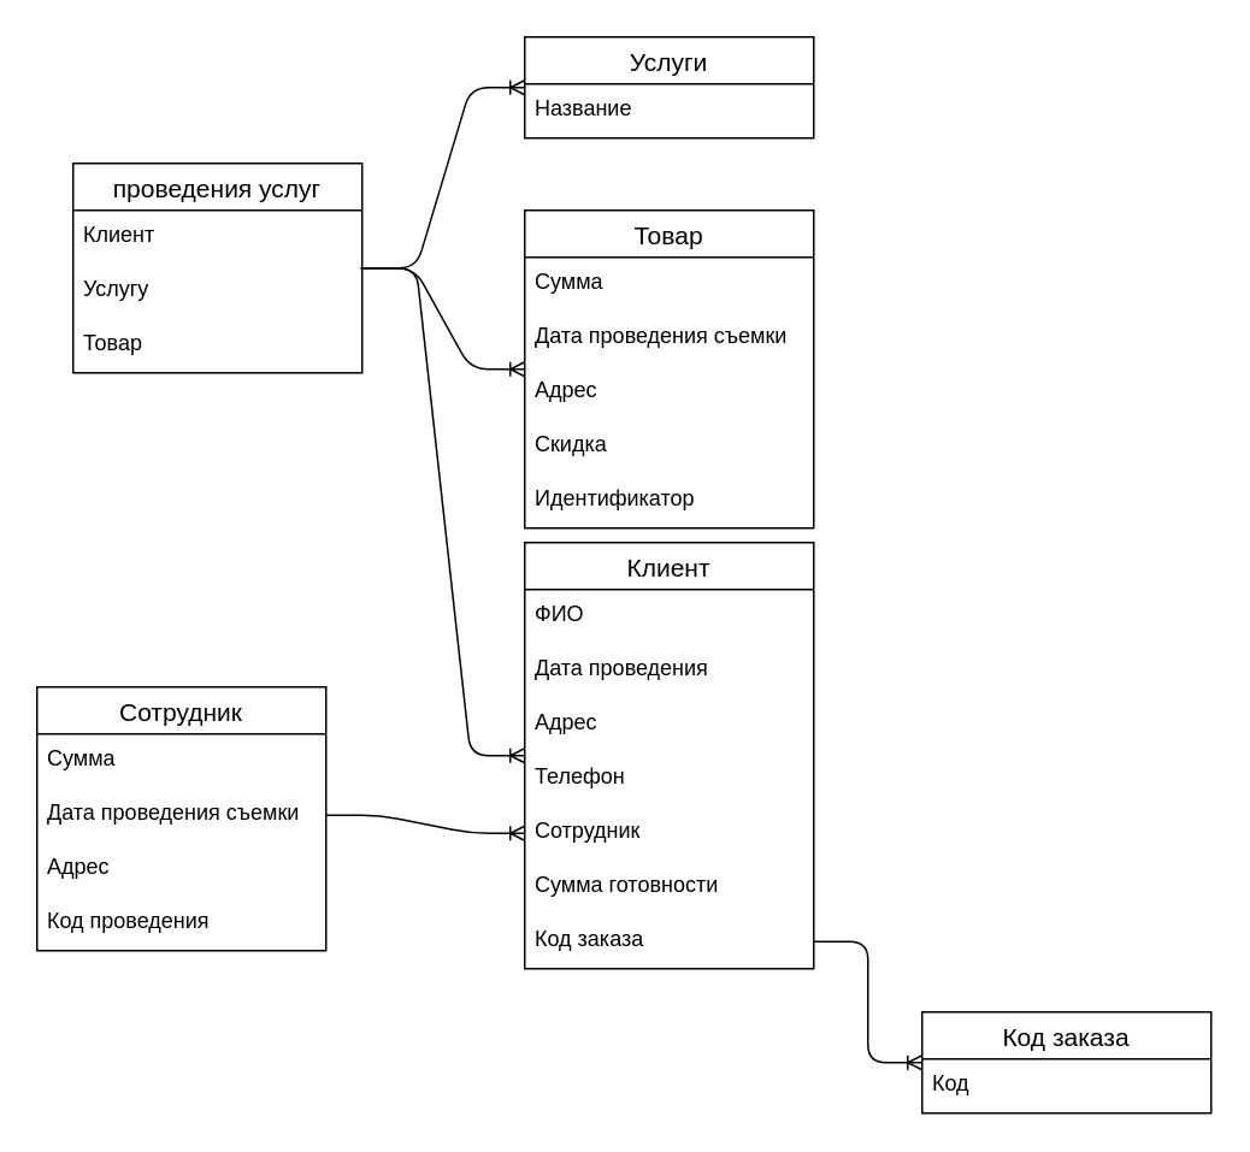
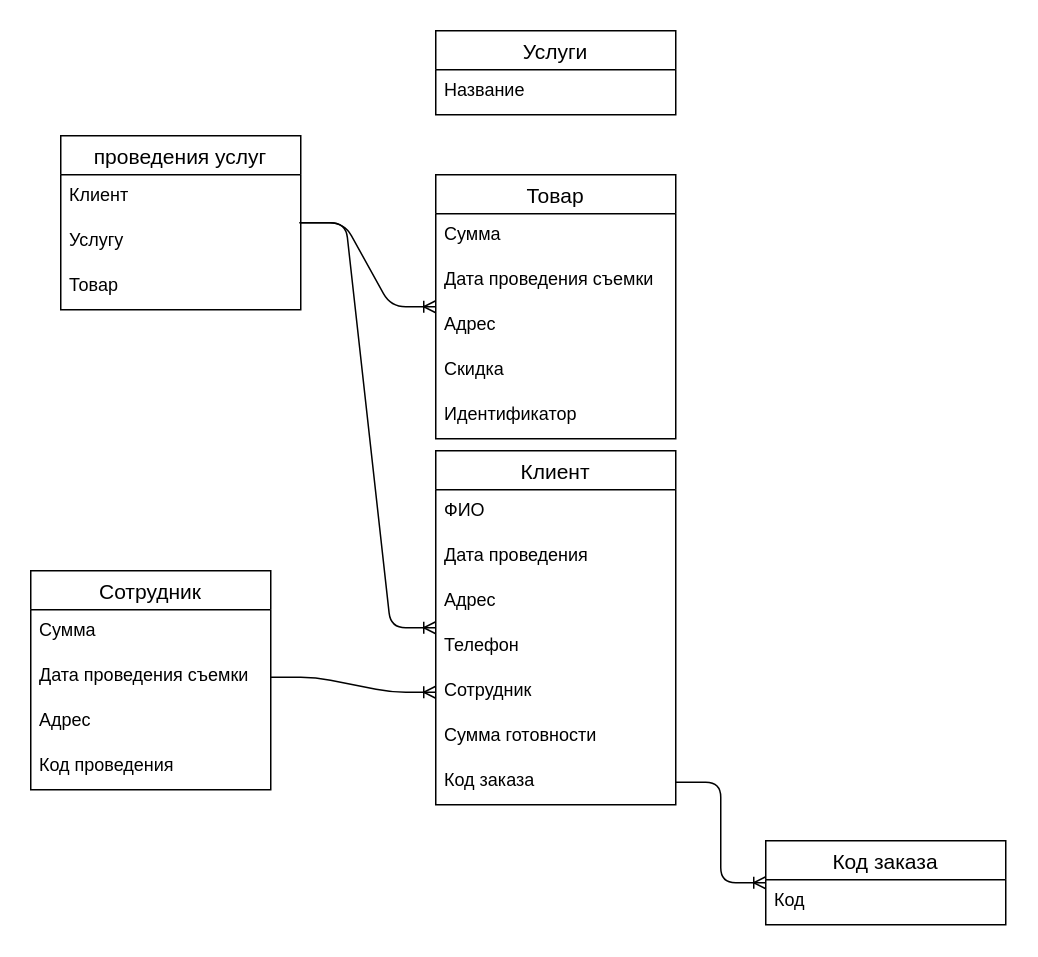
- <mxCell id="22" value="" style="edgeStyle=entityRelationEdgeStyle;fontSize=12;html=1;endArrow=ERoneToMany;" parent="1" source="18" target="2" edge="1"><mxGeometry width="100" height="100" relative="1" as="geometry"><mxPoint x="400" y="310" as="sourcePoint" /><mxPoint x="500" y="210" as="targetPoint" /></mxGeometry></mxCell>
